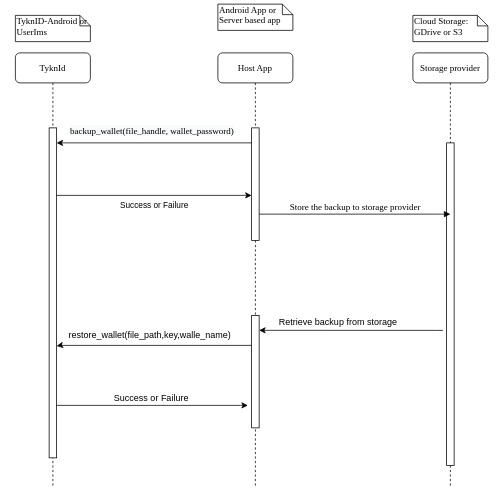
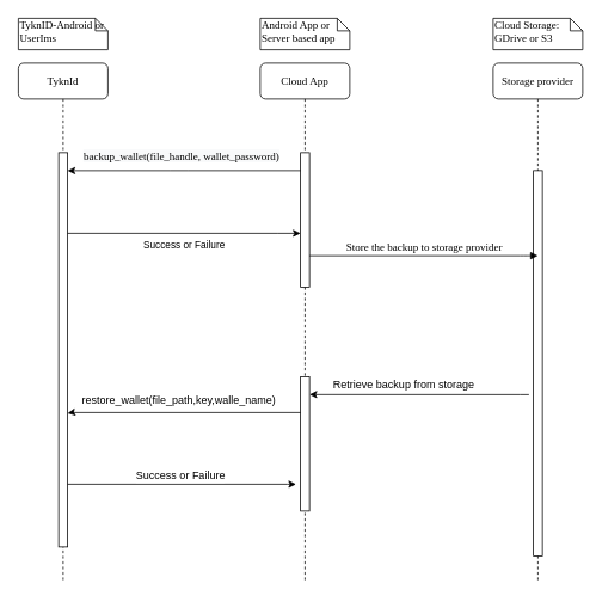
- <mxCell id="13" value="&lt;span style=&quot;white-space: normal&quot;&gt;Android App or Server based app&lt;/span&gt;" style="shape=note;whiteSpace=wrap;html=1;size=14;verticalAlign=top;align=left;spacingTop=-6;rounded=0;shadow=0;comic=0;labelBackgroundColor=none;strokeColor=#000000;strokeWidth=1;fillColor=#FFFFFF;fontFamily=Verdana;fontSize=12;fontColor=#000000;" vertex="1" parent="1"><mxGeometry x="290" y="5" width="100" height="35" as="geometry" /></mxCell>
+ <mxCell id="13" value="&lt;span style=&quot;white-space: normal&quot;&gt;Android App or Server based app&lt;/span&gt;" style="shape=note;whiteSpace=wrap;html=1;size=14;verticalAlign=top;align=left;spacingTop=-6;rounded=0;shadow=0;comic=0;labelBackgroundColor=none;strokeColor=#000000;strokeWidth=1;fillColor=#FFFFFF;fontFamily=Verdana;fontSize=12;fontColor=#000000;" vertex="1" parent="1"><mxGeometry x="290" y="20" width="100" height="35" as="geometry" /></mxCell>
- <mxCell id="2" value="&lt;span style=&quot;white-space: normal&quot;&gt;Host App&lt;/span&gt;" style="shape=umlLifeline;perimeter=lifelinePerimeter;whiteSpace=wrap;html=1;container=1;collapsible=0;recursiveResize=0;outlineConnect=0;rounded=1;shadow=0;comic=0;labelBackgroundColor=none;strokeColor=#000000;strokeWidth=1;fillColor=#FFFFFF;fontFamily=Verdana;fontSize=12;fontColor=#000000;align=center;" vertex="1" parent="1"><mxGeometry x="290" y="70" width="100" height="580" as="geometry" /></mxCell>
+ <mxCell id="2" value="&lt;span style=&quot;white-space: normal&quot;&gt;Cloud App&lt;/span&gt;" style="shape=umlLifeline;perimeter=lifelinePerimeter;whiteSpace=wrap;html=1;container=1;collapsible=0;recursiveResize=0;outlineConnect=0;rounded=1;shadow=0;comic=0;labelBackgroundColor=none;strokeColor=#000000;strokeWidth=1;fillColor=#FFFFFF;fontFamily=Verdana;fontSize=12;fontColor=#000000;align=center;" vertex="1" parent="1"><mxGeometry x="290" y="70" width="100" height="580" as="geometry" /></mxCell>
